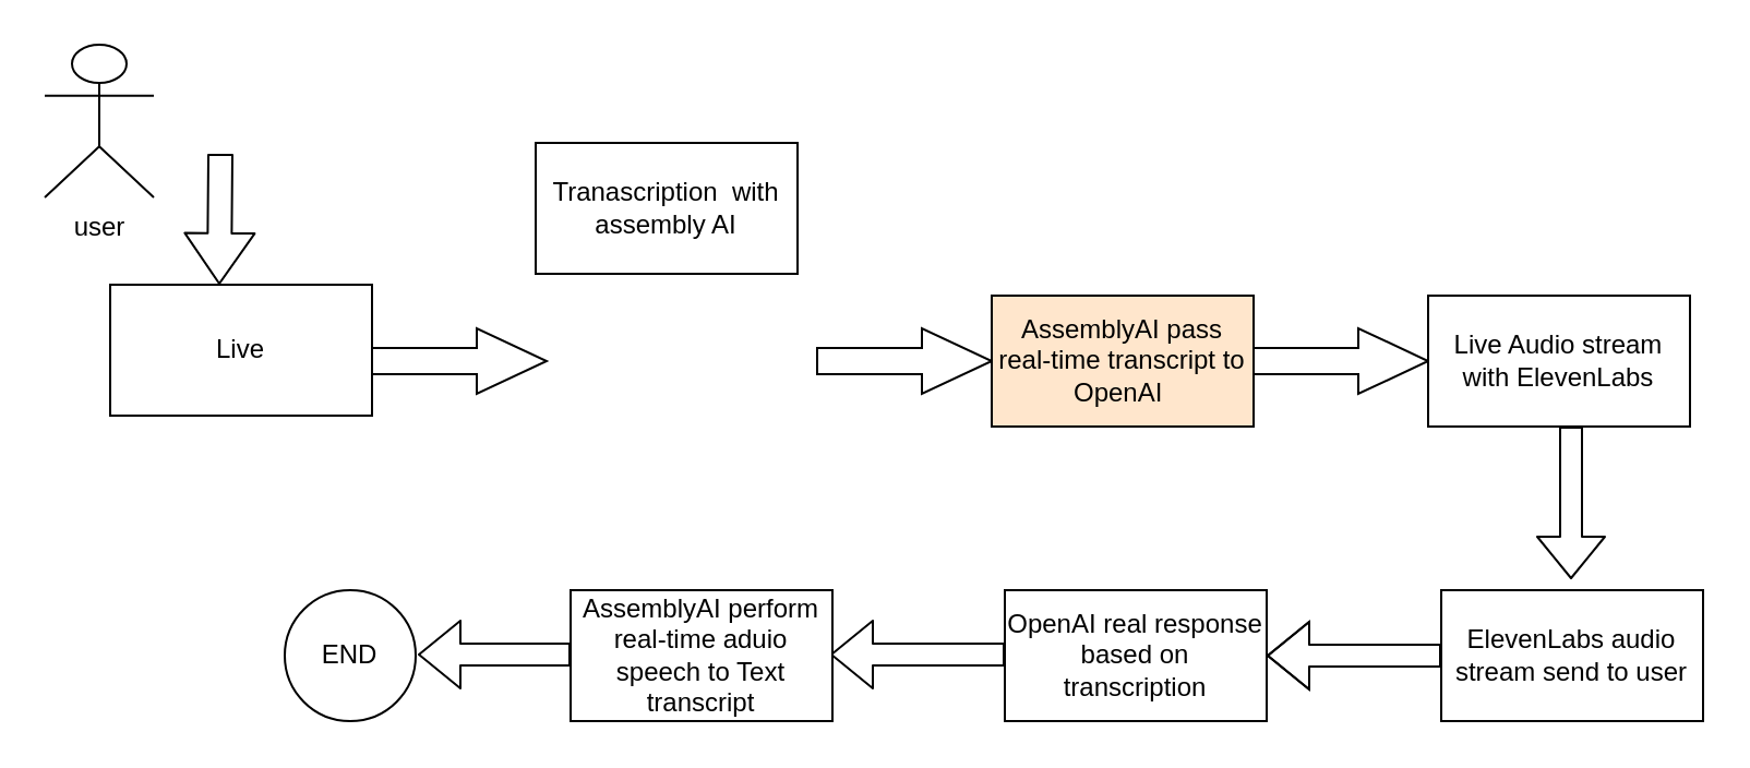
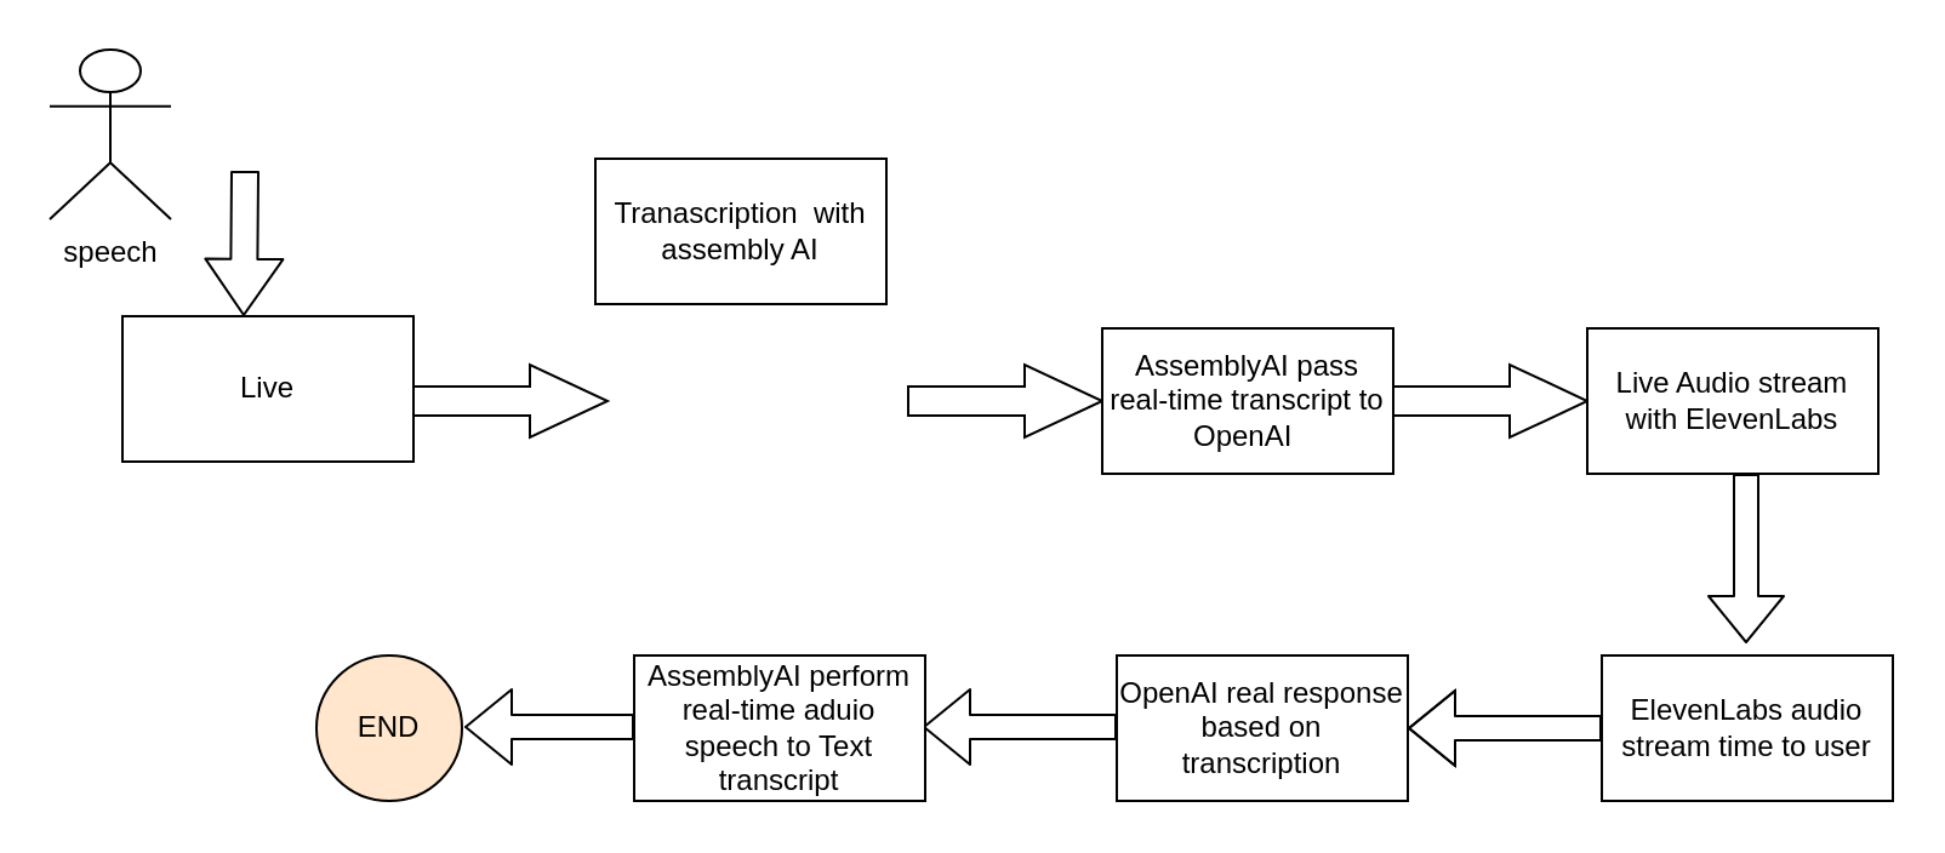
- <mxCell id="2" value="user&lt;br&gt;" style="shape=umlActor;verticalLabelPosition=bottom;verticalAlign=top;html=1;outlineConnect=0;" vertex="1" parent="1"><mxGeometry x="20" y="20" width="50" height="70" as="geometry" /></mxCell>
+ <mxCell id="2" value="speech&lt;br&gt;" style="shape=umlActor;verticalLabelPosition=bottom;verticalAlign=top;html=1;outlineConnect=0;" vertex="1" parent="1"><mxGeometry x="20" y="20" width="50" height="70" as="geometry" /></mxCell>
- <mxCell id="7" value="AssemblyAI pass real-time transcript to OpenAI&amp;nbsp;" style="rounded=0;whiteSpace=wrap;html=1;fillColor=#ffe6cc;" vertex="1" parent="1"><mxGeometry x="454" y="135" width="120" height="60" as="geometry" /></mxCell>
+ <mxCell id="7" value="AssemblyAI pass real-time transcript to OpenAI&amp;nbsp;" style="rounded=0;whiteSpace=wrap;html=1;" vertex="1" parent="1"><mxGeometry x="454" y="135" width="120" height="60" as="geometry" /></mxCell>
- <mxCell id="17" value="END" style="ellipse;whiteSpace=wrap;html=1;aspect=fixed;" vertex="1" parent="1"><mxGeometry x="130" y="270" width="60" height="60" as="geometry" /></mxCell>
+ <mxCell id="17" value="END" style="ellipse;whiteSpace=wrap;html=1;aspect=fixed;fillColor=#ffe6cc;" vertex="1" parent="1"><mxGeometry x="130" y="270" width="60" height="60" as="geometry" /></mxCell>
- <mxCell id="10" value="ElevenLabs audio stream send to user" style="rounded=0;whiteSpace=wrap;html=1;" vertex="1" parent="1"><mxGeometry x="660" y="270" width="120" height="60" as="geometry" /></mxCell>
+ <mxCell id="10" value="ElevenLabs audio stream time to user" style="rounded=0;whiteSpace=wrap;html=1;" vertex="1" parent="1"><mxGeometry x="660" y="270" width="120" height="60" as="geometry" /></mxCell>
